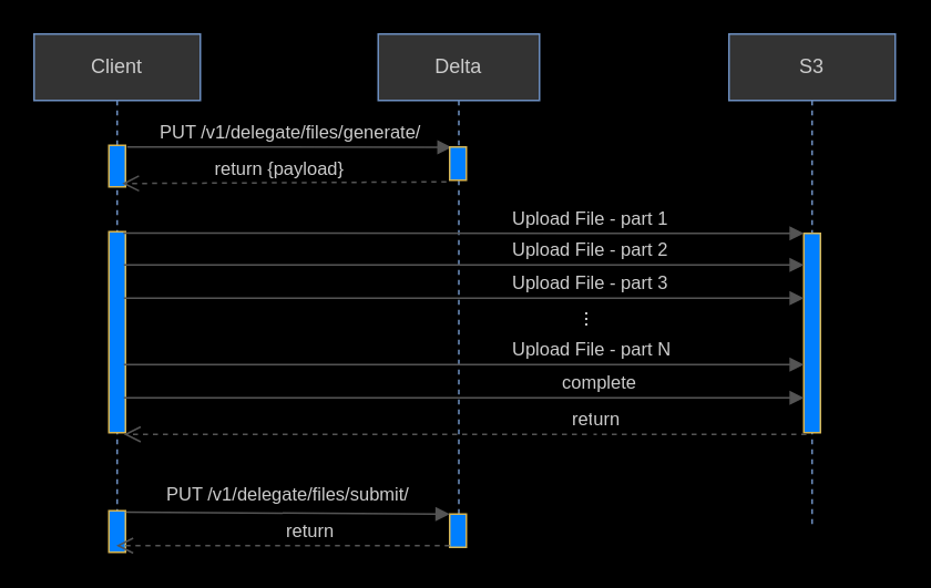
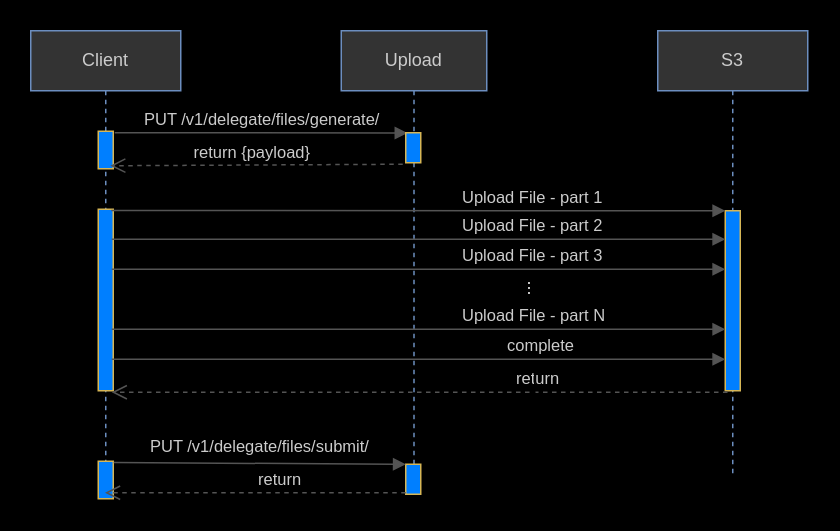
- <mxCell id="8" value="Delta" style="shape=umlLifeline;perimeter=lifelinePerimeter;whiteSpace=wrap;html=1;container=1;collapsible=0;recursiveResize=0;outlineConnect=0;fillColor=#333333;strokeColor=#6c8ebf;fontColor=#CCCCCC;" vertex="1" parent="1"><mxGeometry x="227" y="20" width="97" height="299" as="geometry" /></mxCell>
+ <mxCell id="8" value="Upload" style="shape=umlLifeline;perimeter=lifelinePerimeter;whiteSpace=wrap;html=1;container=1;collapsible=0;recursiveResize=0;outlineConnect=0;fillColor=#333333;strokeColor=#6c8ebf;fontColor=#CCCCCC;" vertex="1" parent="1"><mxGeometry x="227" y="20" width="97" height="299" as="geometry" /></mxCell>
